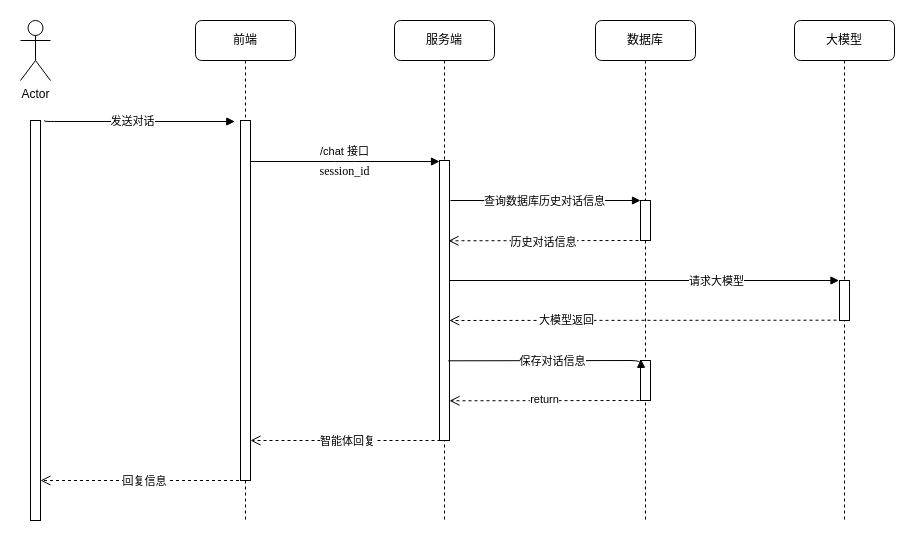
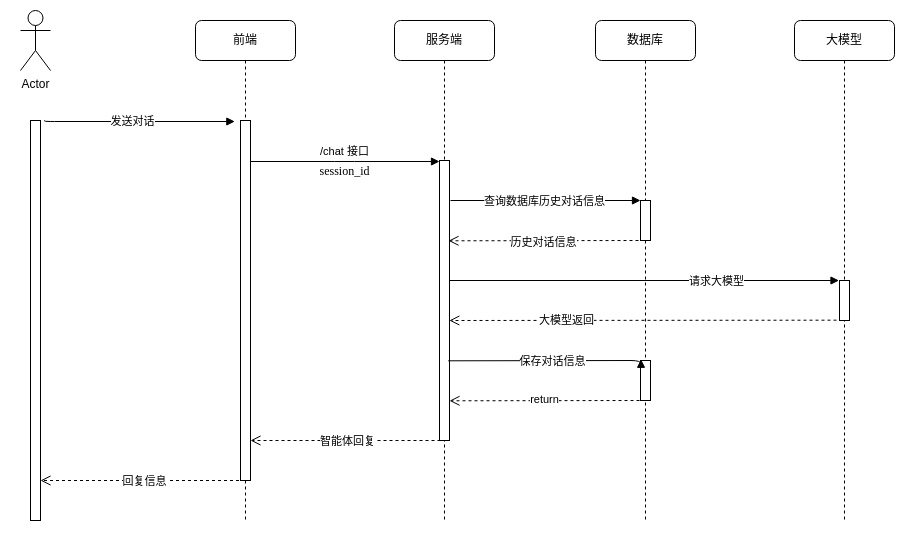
- <mxCell id="11" value="Actor" style="shape=umlActor;verticalLabelPosition=bottom;verticalAlign=top;html=1;" parent="1" vertex="1"><mxGeometry x="20" y="20" width="30" height="60" as="geometry" /></mxCell>
+ <mxCell id="11" value="Actor" style="shape=umlActor;verticalLabelPosition=bottom;verticalAlign=top;html=1;" parent="1" vertex="1"><mxGeometry x="20" y="10" width="30" height="60" as="geometry" /></mxCell>
